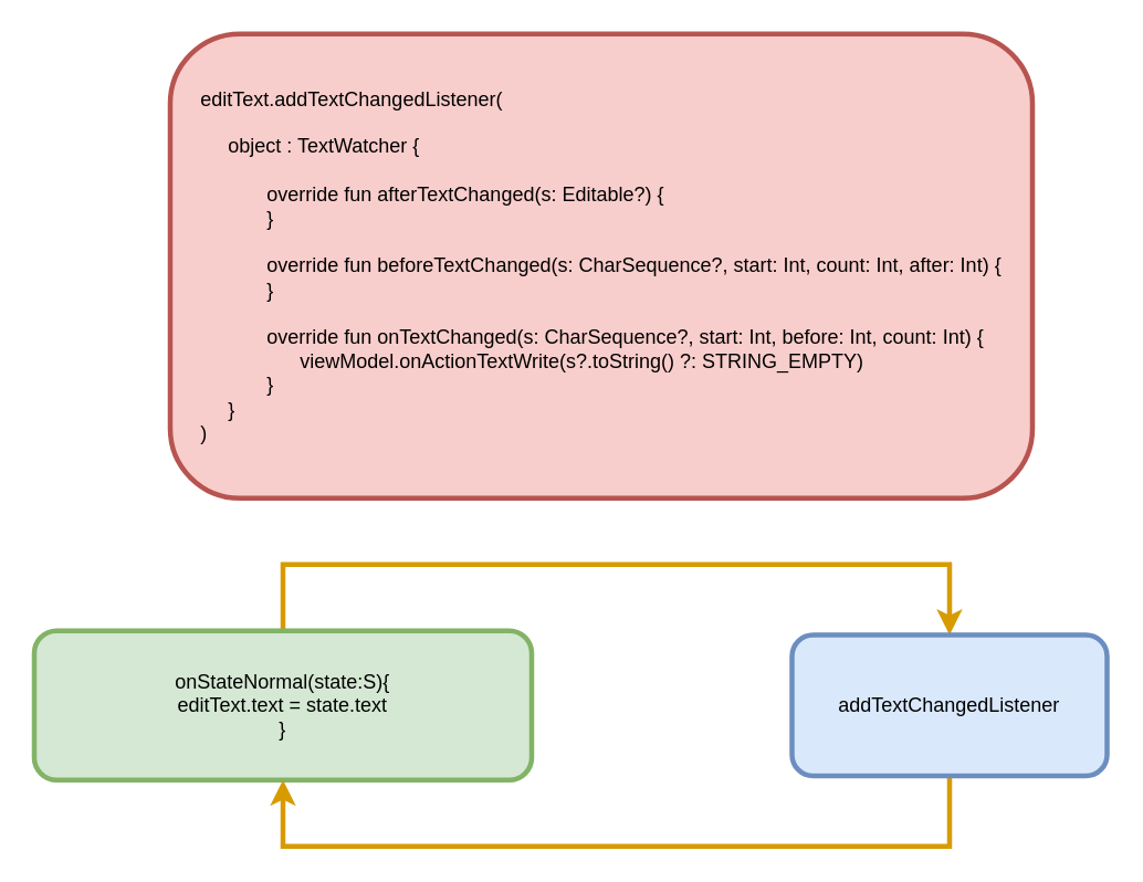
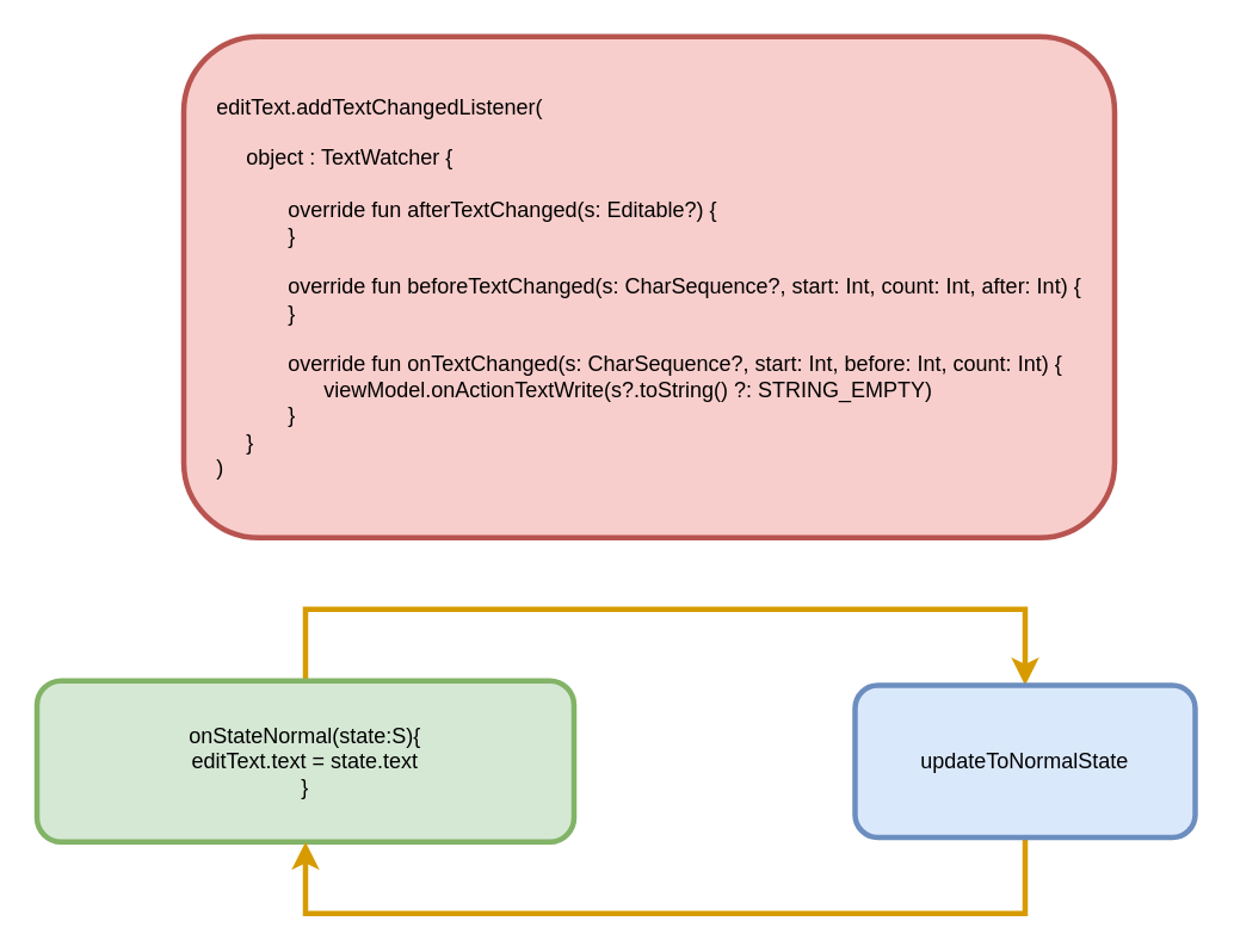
- <mxCell id="6" value="addTextChangedListener" style="rounded=1;whiteSpace=wrap;html=1;strokeWidth=3;fillColor=#dae8fc;strokeColor=#6c8ebf;" vertex="1" parent="1"><mxGeometry x="477" y="382.5" width="190" height="85" as="geometry" /></mxCell>
+ <mxCell id="6" value="updateToNormalState" style="rounded=1;whiteSpace=wrap;html=1;strokeWidth=3;fillColor=#dae8fc;strokeColor=#6c8ebf;" vertex="1" parent="1"><mxGeometry x="477" y="382.5" width="190" height="85" as="geometry" /></mxCell>
